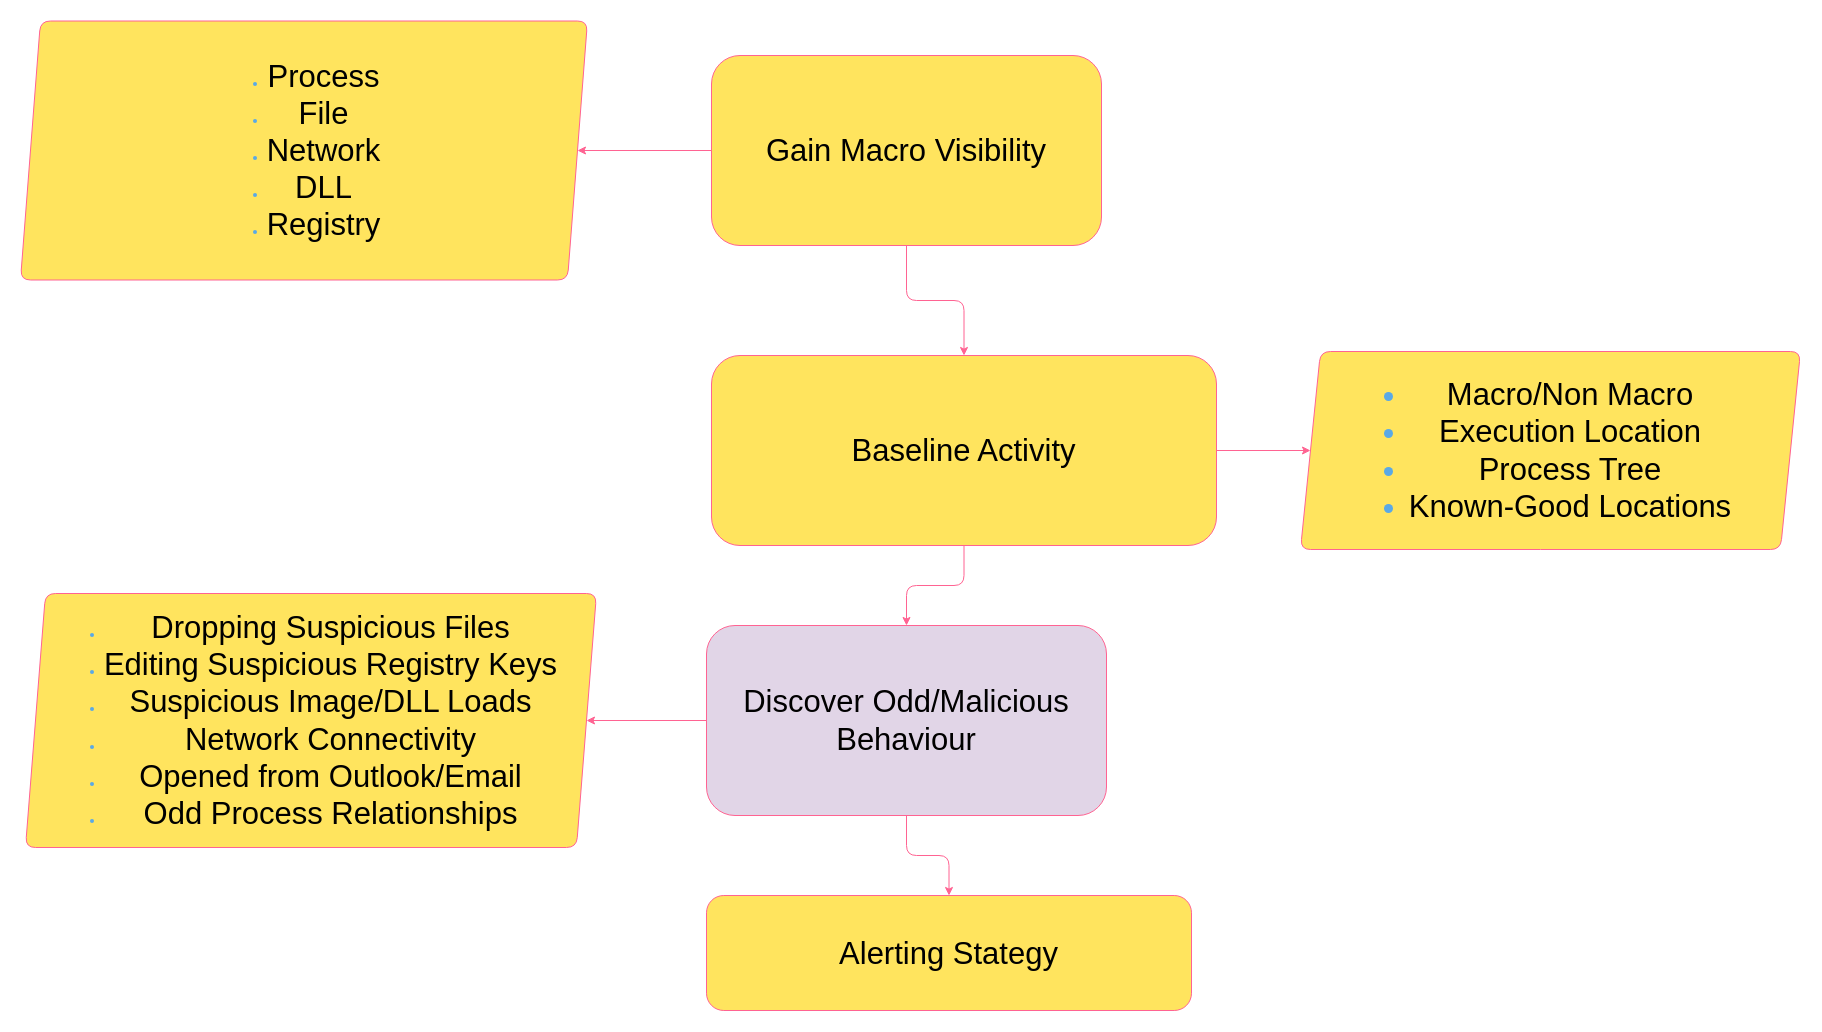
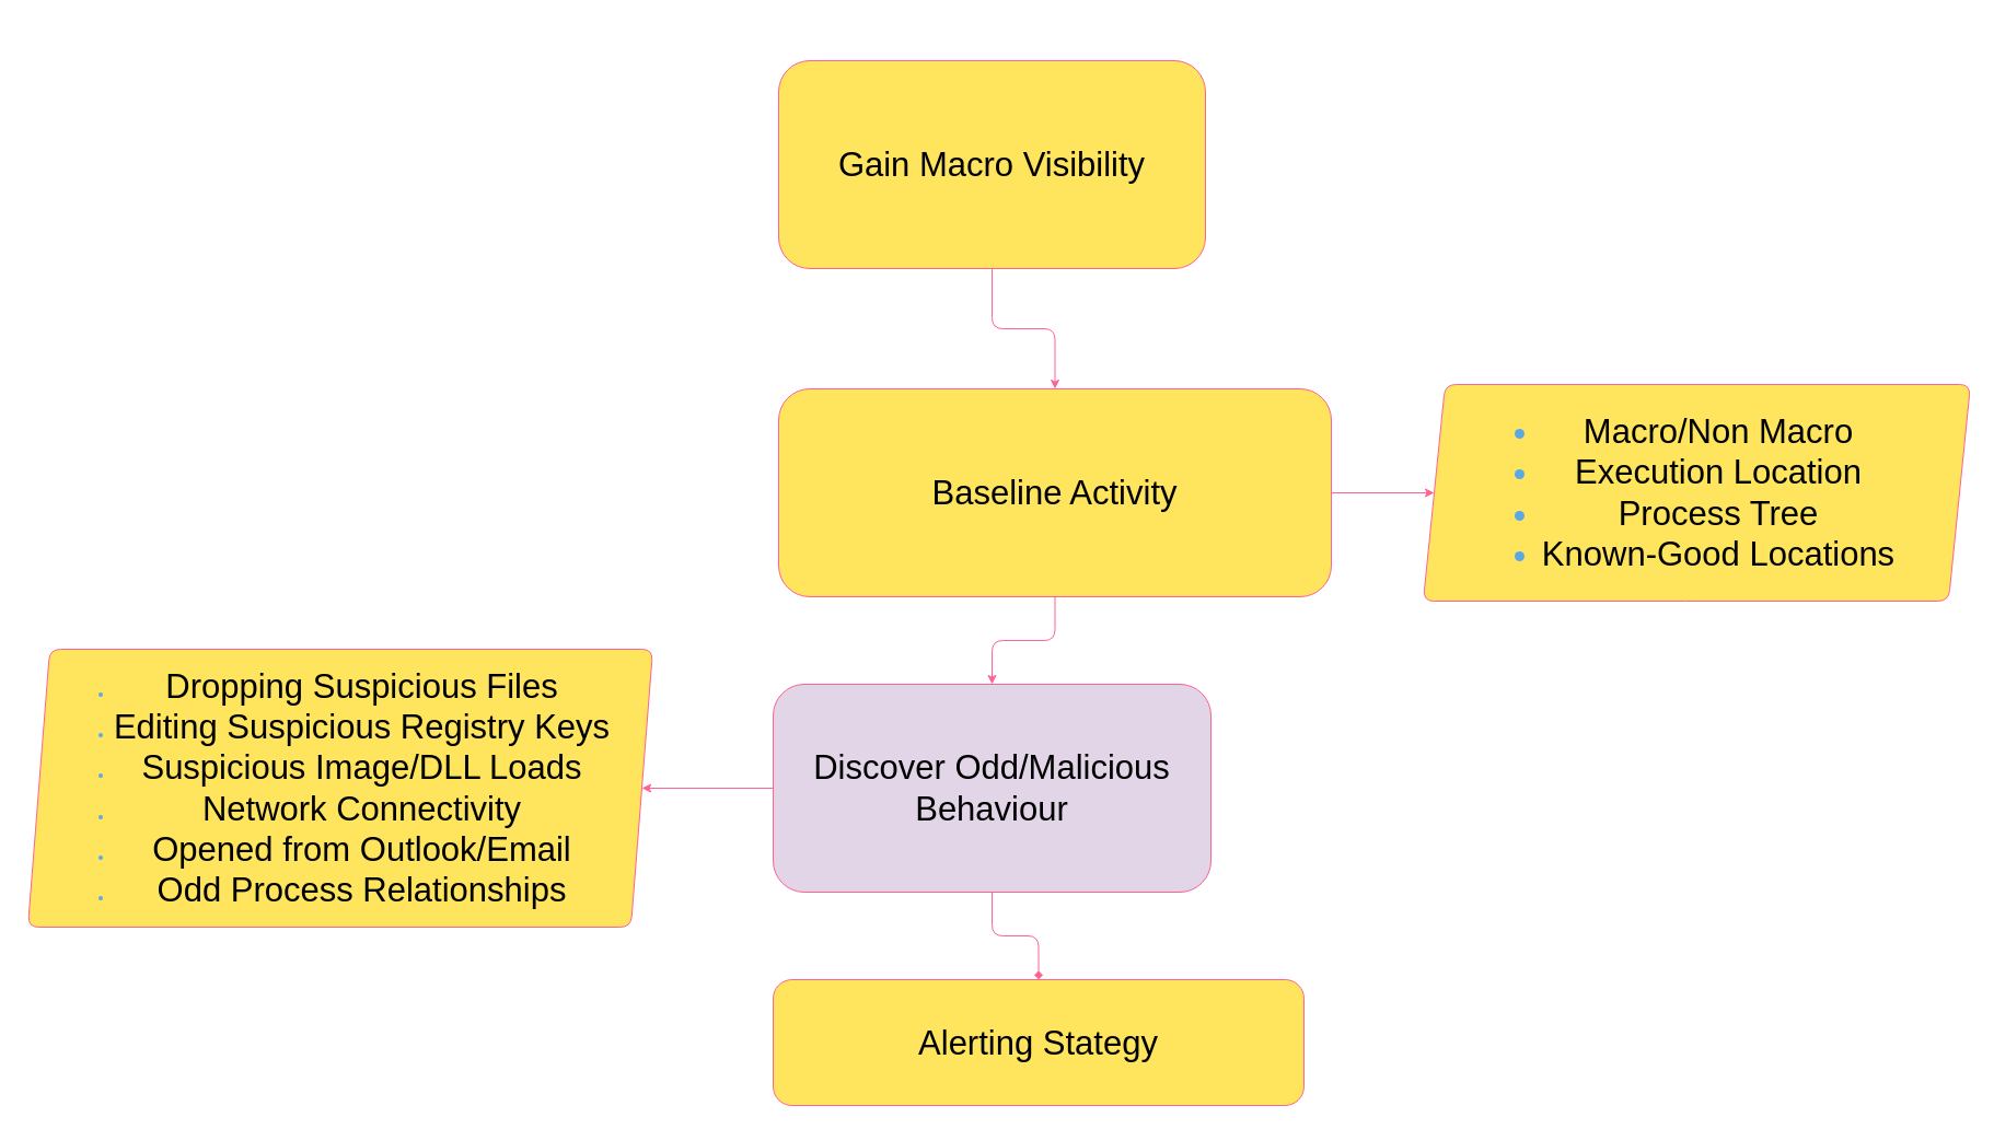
- <mxCell id="12" value="&lt;ul&gt;&lt;li&gt;&lt;span style=&quot;font-size: 31px&quot;&gt;&lt;font color=&quot;#000000&quot;&gt;Process&lt;/font&gt;&lt;/span&gt;&lt;/li&gt;&lt;li&gt;&lt;span style=&quot;font-size: 31px&quot;&gt;&lt;font color=&quot;#000000&quot;&gt;File&lt;/font&gt;&lt;/span&gt;&lt;/li&gt;&lt;li&gt;&lt;span style=&quot;font-size: 31px&quot;&gt;&lt;font color=&quot;#000000&quot;&gt;Network&lt;/font&gt;&lt;/span&gt;&lt;/li&gt;&lt;li&gt;&lt;span style=&quot;font-size: 31px&quot;&gt;&lt;font color=&quot;#000000&quot;&gt;DLL&lt;/font&gt;&lt;/span&gt;&lt;/li&gt;&lt;li&gt;&lt;span style=&quot;font-size: 31px&quot;&gt;&lt;font color=&quot;#000000&quot;&gt;Registry&lt;/font&gt;&lt;/span&gt;&lt;/li&gt;&lt;/ul&gt;" style="shape=parallelogram;perimeter=parallelogramPerimeter;whiteSpace=wrap;html=1;fixedSize=1;rounded=1;fontColor=#5AA9E6;strokeColor=#FF6392;fillColor=#FFE45E;sketch=0;" parent="1" vertex="1"><mxGeometry x="20" y="20.5" width="567" height="259" as="geometry" /></mxCell>
- <mxCell id="3" value="" style="edgeStyle=orthogonalEdgeStyle;curved=0;rounded=1;sketch=0;orthogonalLoop=1;jettySize=auto;html=1;fontColor=#5AA9E6;strokeColor=#FF6392;fillColor=#FFE45E;" parent="1" source="4" target="12" edge="1"><mxGeometry relative="1" as="geometry" /></mxCell>
- <mxCell id="8" value="" style="edgeStyle=orthogonalEdgeStyle;curved=0;rounded=1;sketch=0;orthogonalLoop=1;jettySize=auto;html=1;fontColor=#5AA9E6;strokeColor=#FF6392;fillColor=#FFE45E;" parent="1" source="10" target="11" edge="1"><mxGeometry relative="1" as="geometry" /></mxCell>
+ <mxCell id="8" value="" style="edgeStyle=orthogonalEdgeStyle;curved=0;rounded=1;sketch=0;orthogonalLoop=1;jettySize=auto;html=1;fontColor=#5AA9E6;strokeColor=#FF6392;fillColor=#FFE45E;endArrow=diamond;" parent="1" source="10" target="11" edge="1"><mxGeometry relative="1" as="geometry" /></mxCell>
